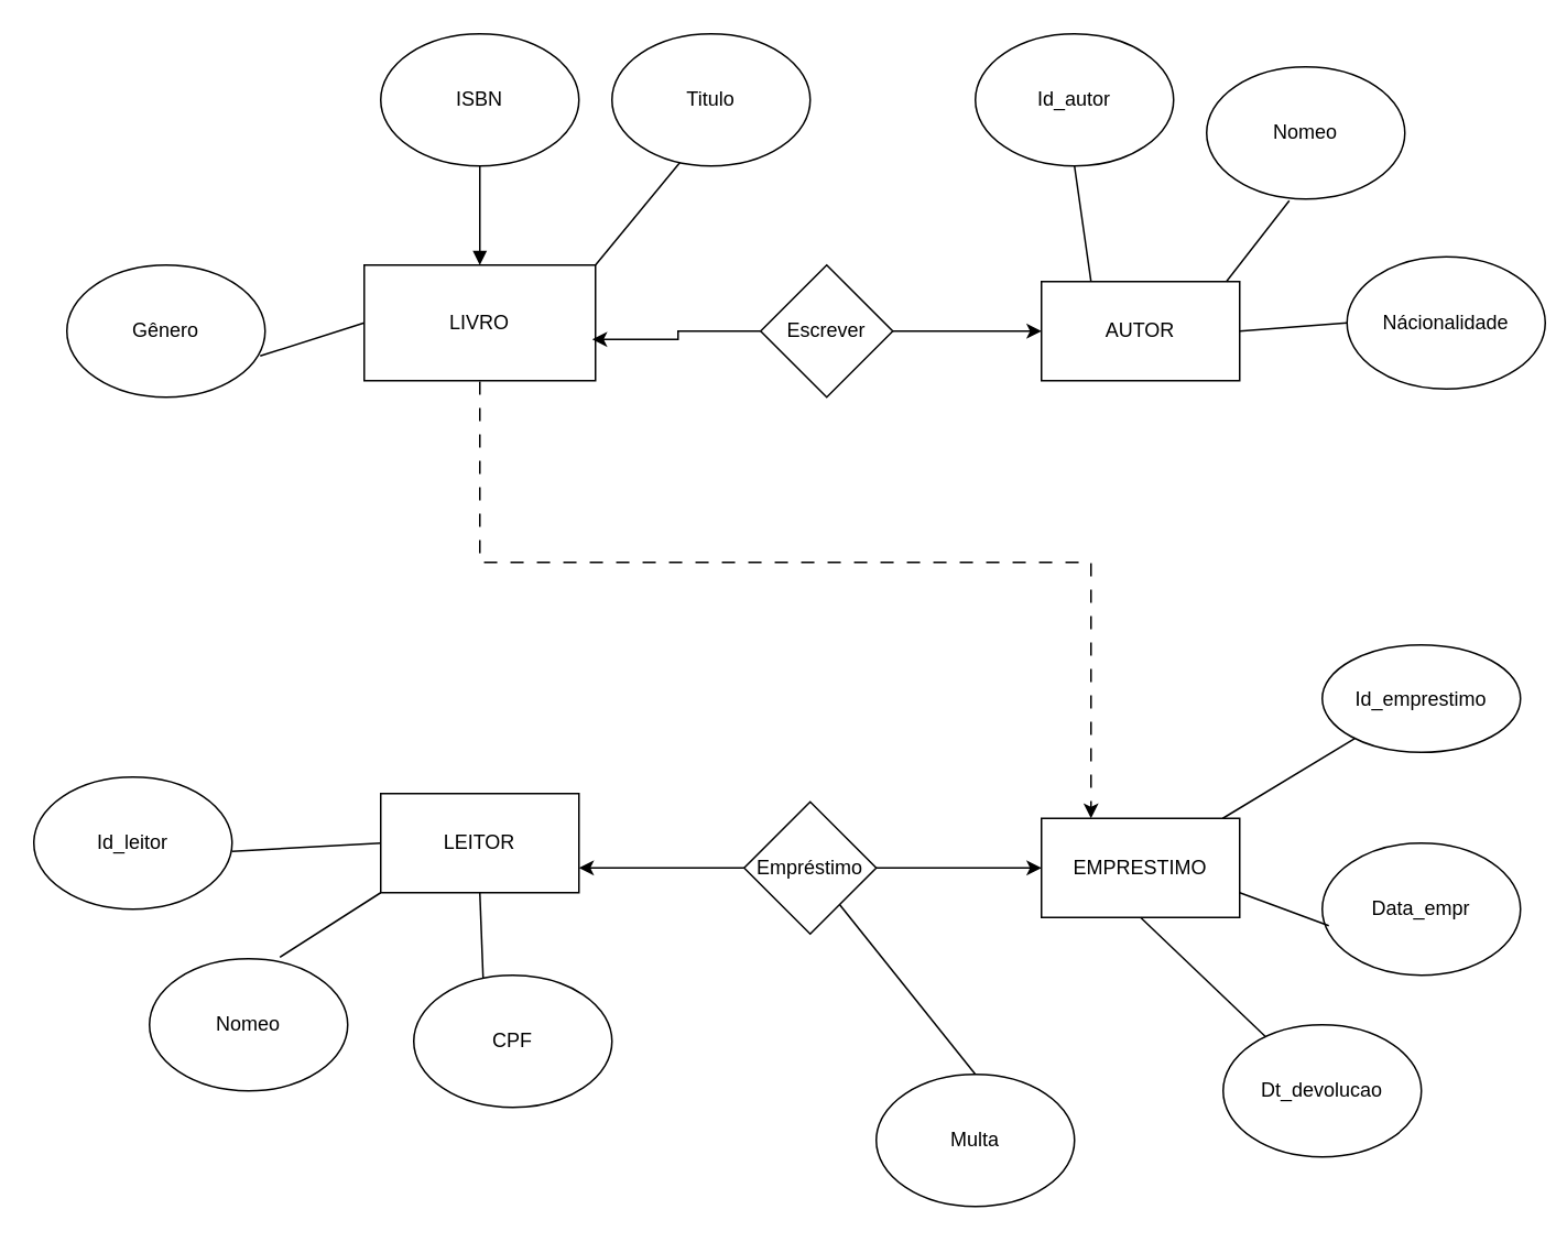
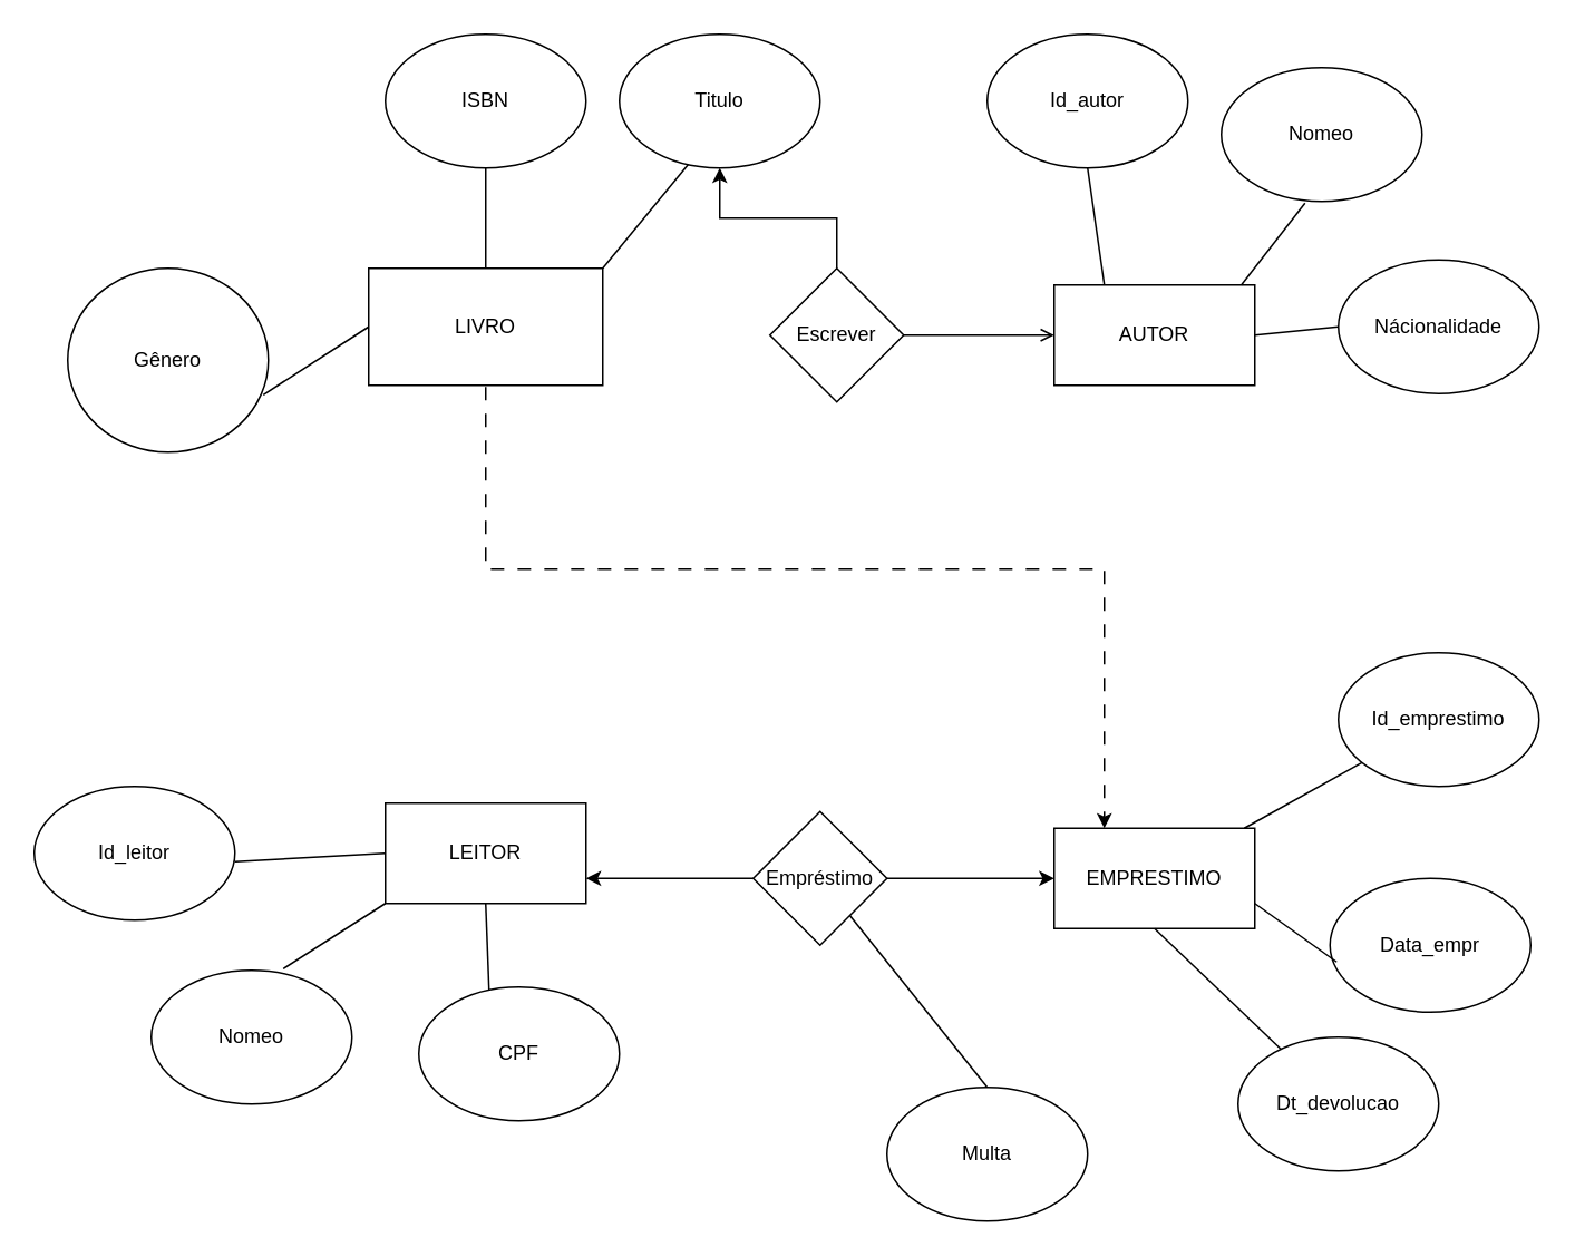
- <mxCell id="11" value="" style="endArrow=block;html=1;rounded=0;exitX=0.5;exitY=1;exitDx=0;exitDy=0;entryX=0.5;entryY=0;entryDx=0;entryDy=0;" edge="1" parent="1" source="7" target="3"><mxGeometry width="50" height="50" relative="1" as="geometry"><mxPoint x="185" y="112" as="sourcePoint" /><mxPoint x="257" y="170" as="targetPoint" /><Array as="points" /></mxGeometry></mxCell>
+ <mxCell id="11" value="" style="endArrow=none;html=1;rounded=0;exitX=0.5;exitY=1;exitDx=0;exitDy=0;entryX=0.5;entryY=0;entryDx=0;entryDy=0;" edge="1" parent="1" source="7" target="3"><mxGeometry width="50" height="50" relative="1" as="geometry"><mxPoint x="185" y="112" as="sourcePoint" /><mxPoint x="257" y="170" as="targetPoint" /><Array as="points" /></mxGeometry></mxCell>
- <mxCell id="14" value="Nácionalidade" style="ellipse;whiteSpace=wrap;html=1;" vertex="1" parent="1"><mxGeometry x="815" y="155" width="120" height="80" as="geometry" /></mxCell>
+ <mxCell id="14" value="Nácionalidade" style="ellipse;whiteSpace=wrap;html=1;" vertex="1" parent="1"><mxGeometry x="800" y="155" width="120" height="80" as="geometry" /></mxCell>
- <mxCell id="9" value="Gênero" style="ellipse;whiteSpace=wrap;html=1;" vertex="1" parent="1"><mxGeometry x="40" y="160" width="120" height="80" as="geometry" /></mxCell>
+ <mxCell id="9" value="Gênero" style="ellipse;whiteSpace=wrap;html=1;" vertex="1" parent="1"><mxGeometry x="40" y="160" width="120" height="110" as="geometry" /></mxCell>
- <mxCell id="38" style="edgeStyle=orthogonalEdgeStyle;rounded=0;orthogonalLoop=1;jettySize=auto;html=1;entryX=0.986;entryY=0.643;entryDx=0;entryDy=0;entryPerimeter=0;" edge="1" parent="1" source="34" target="3"><mxGeometry relative="1" as="geometry" /></mxCell>
+ <mxCell id="38" style="edgeStyle=orthogonalEdgeStyle;rounded=0;orthogonalLoop=1;jettySize=auto;html=1;" edge="1" parent="1" source="34" target="8"><mxGeometry relative="1" as="geometry" /></mxCell>
- <mxCell id="33" style="edgeStyle=orthogonalEdgeStyle;rounded=0;orthogonalLoop=1;jettySize=auto;html=1;" edge="1" parent="1" source="34" target="4"><mxGeometry relative="1" as="geometry" /></mxCell>
+ <mxCell id="33" style="edgeStyle=orthogonalEdgeStyle;rounded=0;orthogonalLoop=1;jettySize=auto;html=1;endArrow=open;" edge="1" parent="1" source="34" target="4"><mxGeometry relative="1" as="geometry" /></mxCell>
- <mxCell id="22" value="Id_emprestimo" style="ellipse;whiteSpace=wrap;html=1;" vertex="1" parent="1"><mxGeometry x="800" y="390" width="120" height="65" as="geometry" /></mxCell>
+ <mxCell id="22" value="Id_emprestimo" style="ellipse;whiteSpace=wrap;html=1;" vertex="1" parent="1"><mxGeometry x="800" y="390" width="120" height="80" as="geometry" /></mxCell>
- <mxCell id="23" value="Data_empr" style="ellipse;whiteSpace=wrap;html=1;" vertex="1" parent="1"><mxGeometry x="800" y="510" width="120" height="80" as="geometry" /></mxCell>
+ <mxCell id="23" value="Data_empr" style="ellipse;whiteSpace=wrap;html=1;" vertex="1" parent="1"><mxGeometry x="795" y="525" width="120" height="80" as="geometry" /></mxCell>
